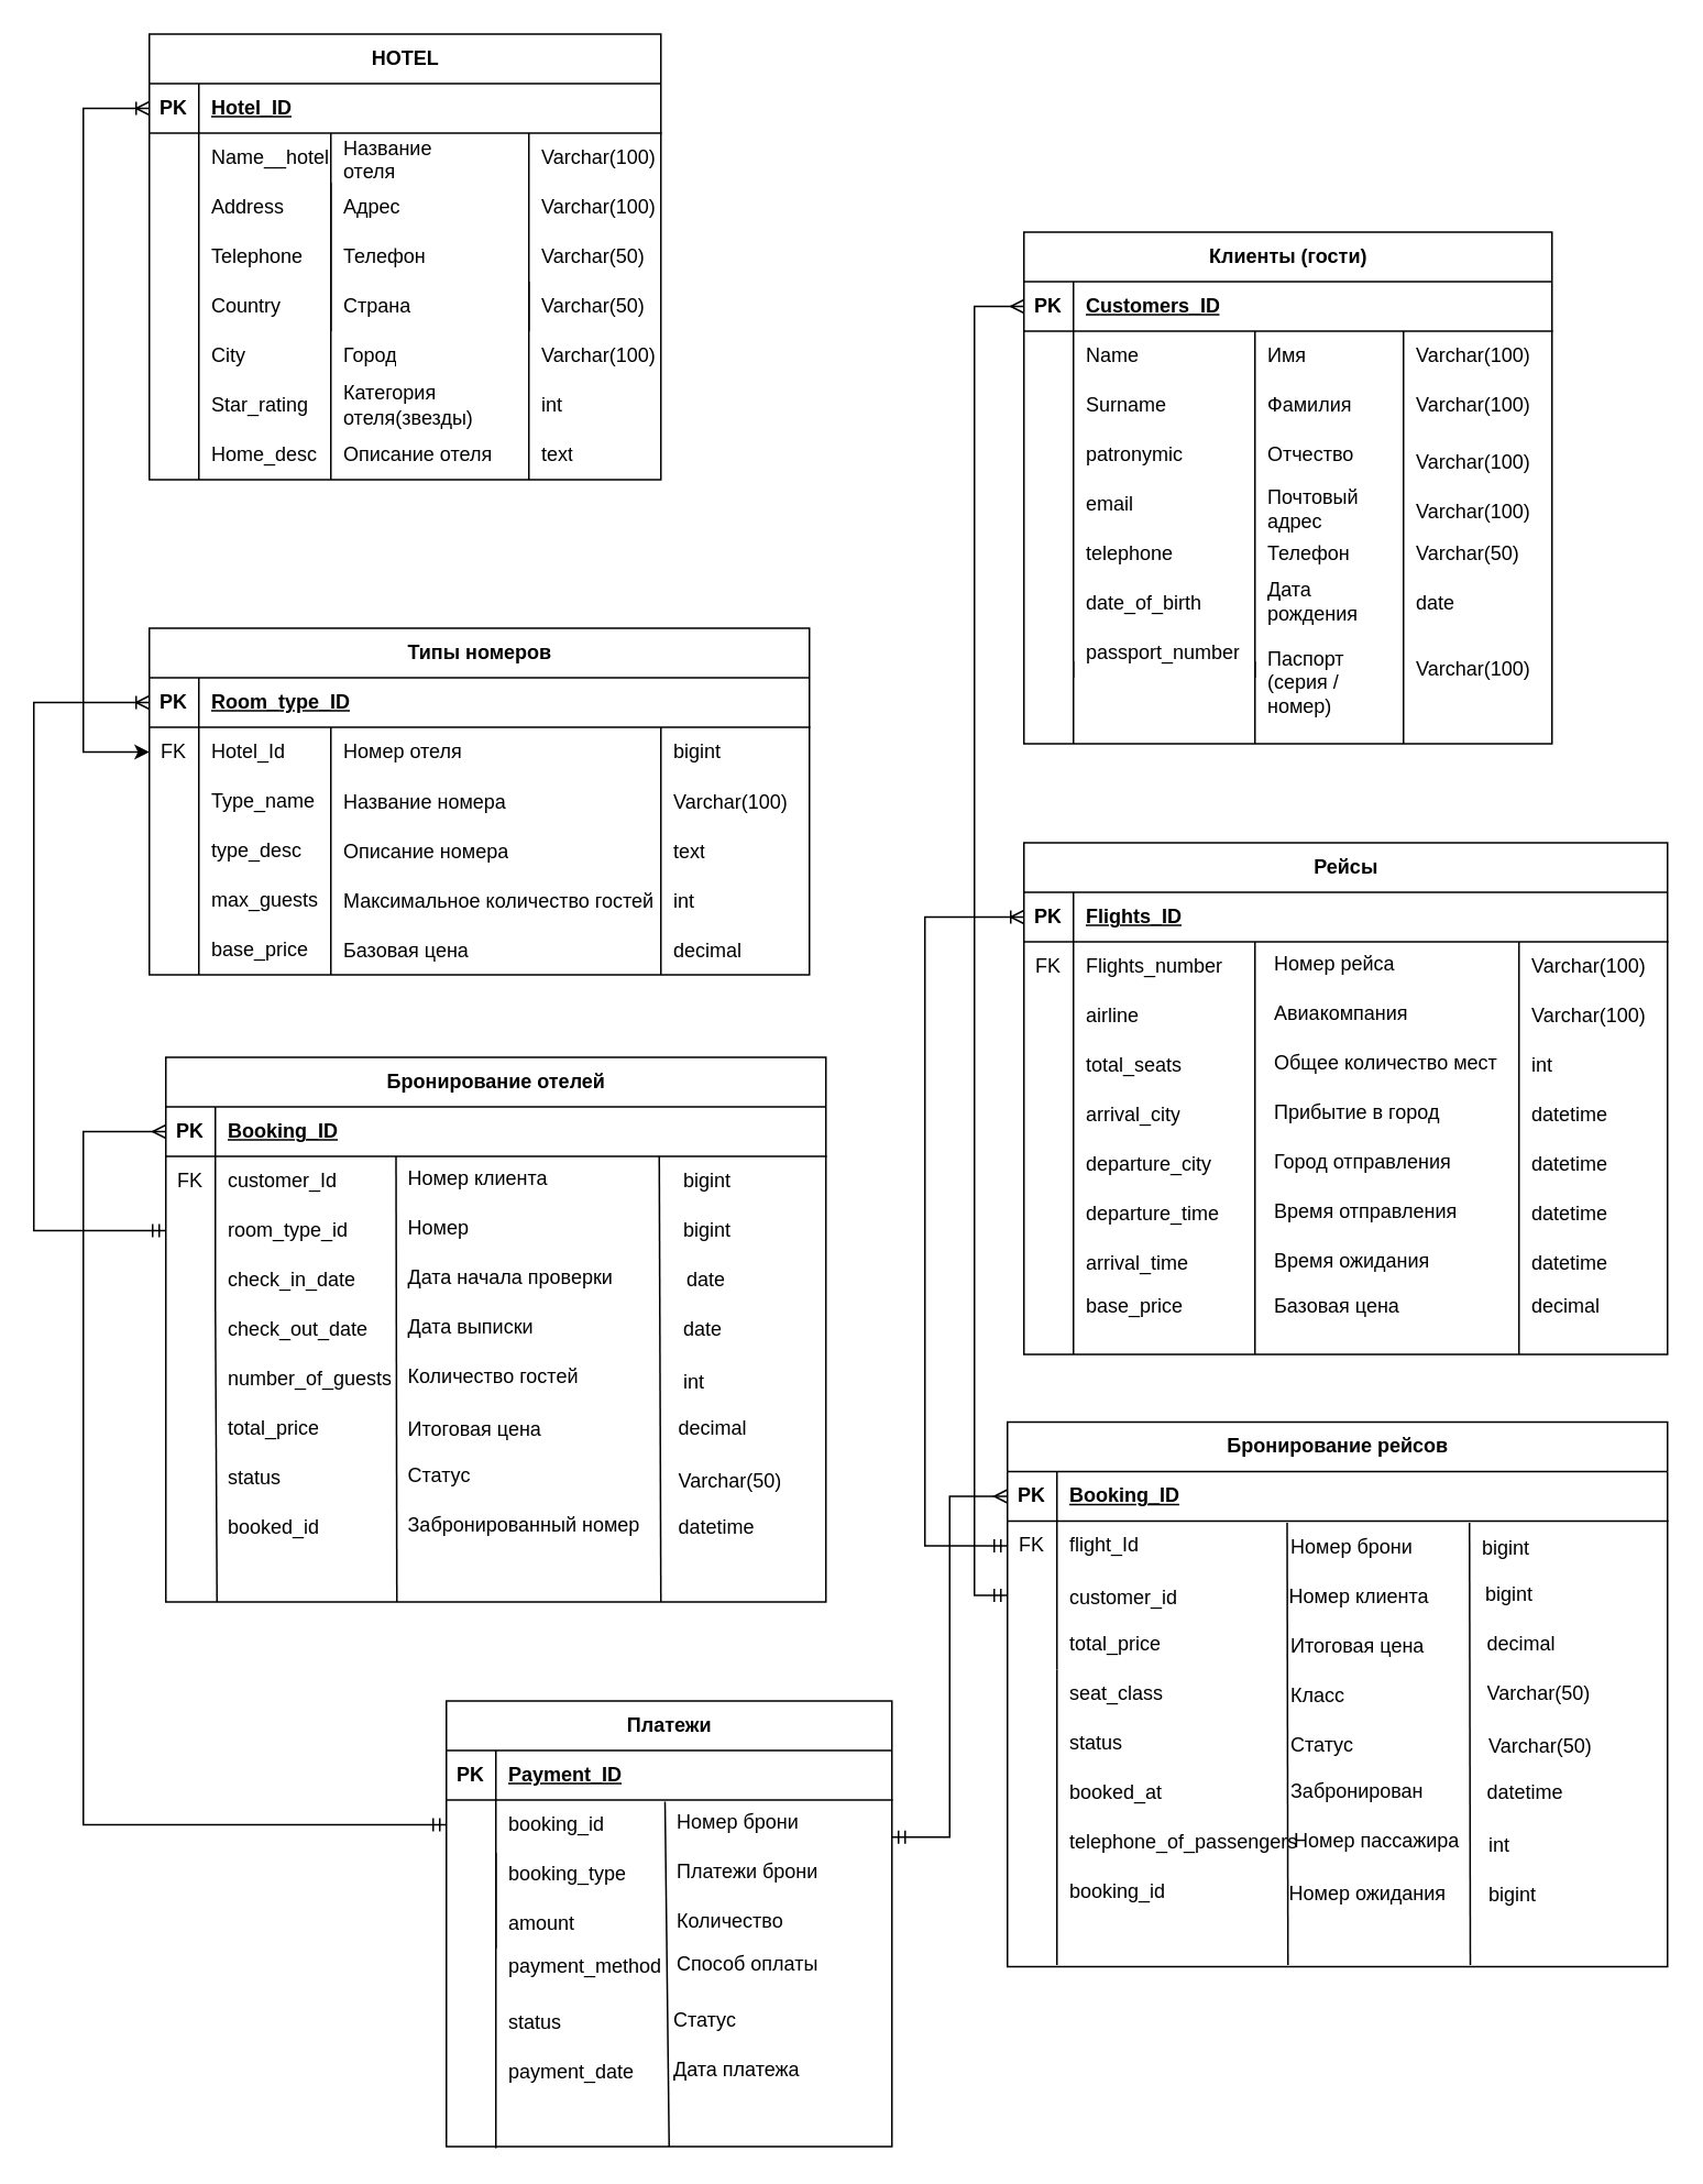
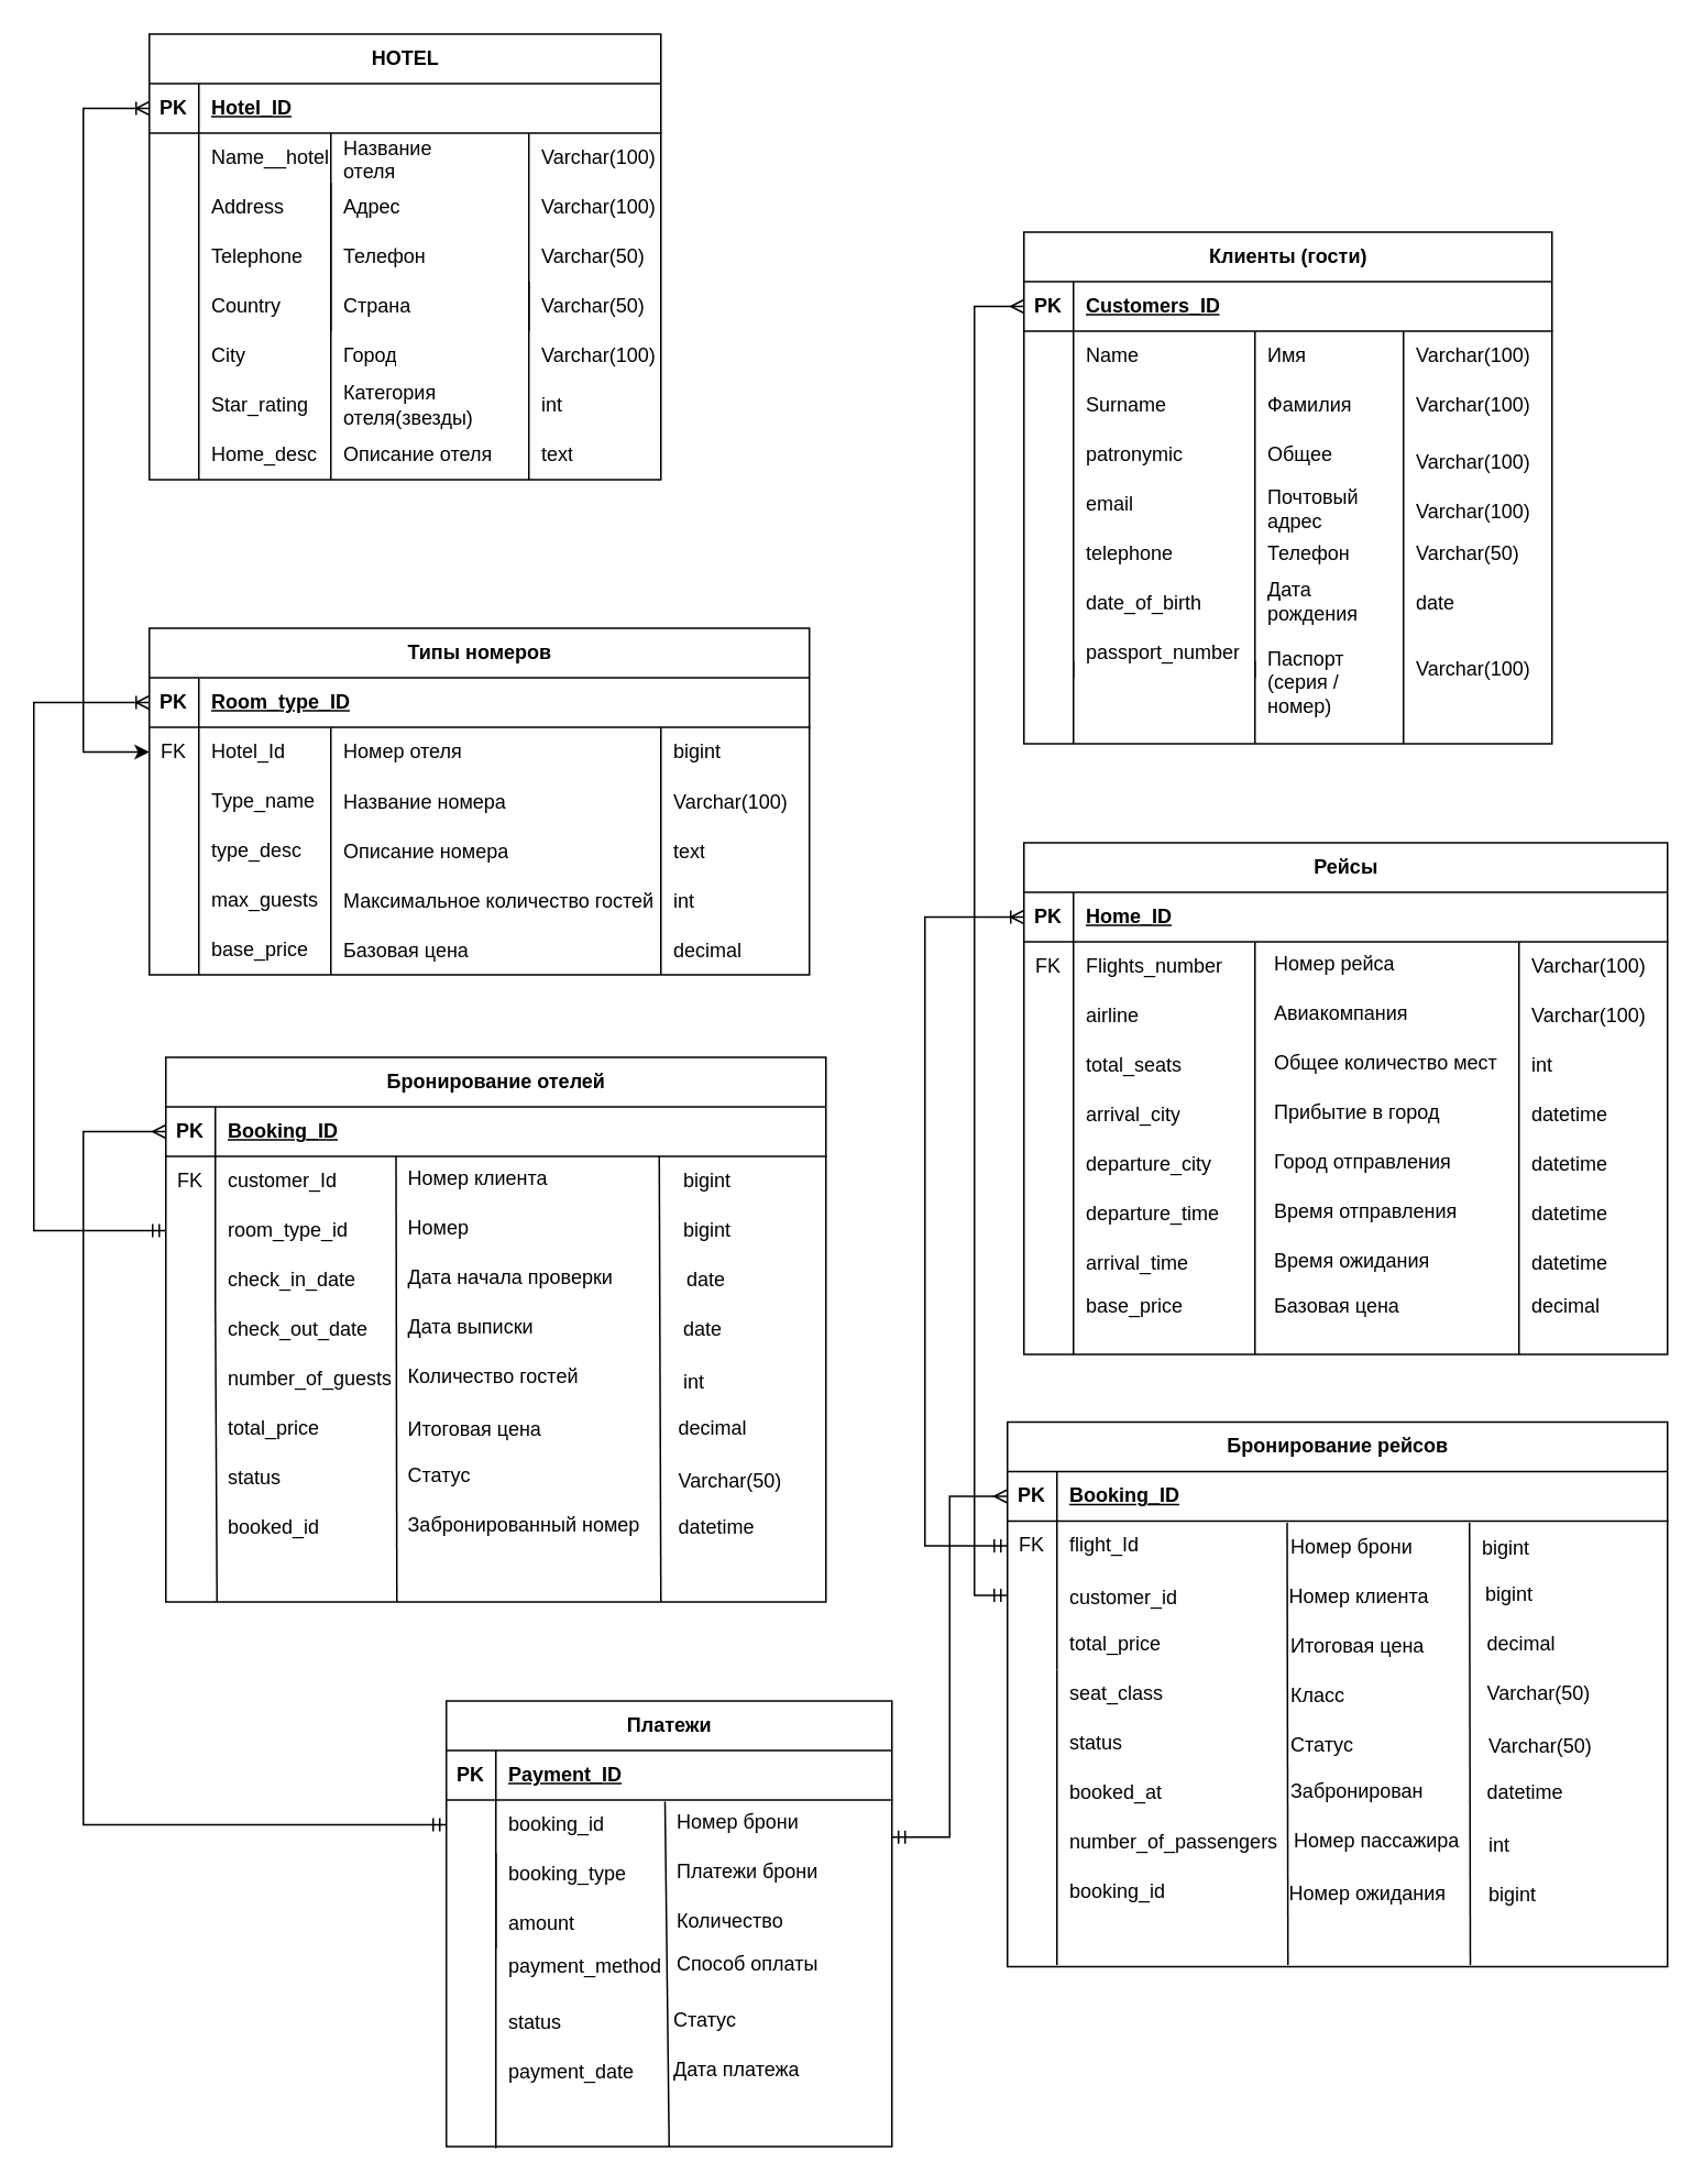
- <mxCell id="60" value="Отчество" style="shape=partialRectangle;connectable=0;fillColor=none;top=0;left=0;bottom=0;right=0;align=left;spacingLeft=6;overflow=hidden;whiteSpace=wrap;html=1;" vertex="1" parent="1"><mxGeometry x="760" y="260" width="80" height="30" as="geometry"><mxRectangle width="260" height="30" as="alternateBounds" /></mxGeometry></mxCell>
+ <mxCell id="60" value="Общее" style="shape=partialRectangle;connectable=0;fillColor=none;top=0;left=0;bottom=0;right=0;align=left;spacingLeft=6;overflow=hidden;whiteSpace=wrap;html=1;" vertex="1" parent="1"><mxGeometry x="760" y="260" width="80" height="30" as="geometry"><mxRectangle width="260" height="30" as="alternateBounds" /></mxGeometry></mxCell>
- <mxCell id="100" value="Flights_ID" style="shape=partialRectangle;connectable=0;fillColor=none;top=0;left=0;bottom=0;right=0;align=left;spacingLeft=6;fontStyle=5;overflow=hidden;whiteSpace=wrap;html=1;" vertex="1" parent="98"><mxGeometry x="30" width="360" height="30" as="geometry"><mxRectangle width="360" height="30" as="alternateBounds" /></mxGeometry></mxCell>
+ <mxCell id="100" value="Home_ID" style="shape=partialRectangle;connectable=0;fillColor=none;top=0;left=0;bottom=0;right=0;align=left;spacingLeft=6;fontStyle=5;overflow=hidden;whiteSpace=wrap;html=1;" vertex="1" parent="98"><mxGeometry x="30" width="360" height="30" as="geometry"><mxRectangle width="360" height="30" as="alternateBounds" /></mxGeometry></mxCell>
- <mxCell id="240" value="telephone_of_passengers" style="shape=partialRectangle;connectable=0;fillColor=none;top=0;left=0;bottom=0;right=0;align=left;spacingLeft=6;overflow=hidden;whiteSpace=wrap;html=1;" vertex="1" parent="1"><mxGeometry x="640" y="1101" width="370" height="30" as="geometry"><mxRectangle width="370" height="30" as="alternateBounds" /></mxGeometry></mxCell>
+ <mxCell id="240" value="number_of_passengers" style="shape=partialRectangle;connectable=0;fillColor=none;top=0;left=0;bottom=0;right=0;align=left;spacingLeft=6;overflow=hidden;whiteSpace=wrap;html=1;" vertex="1" parent="1"><mxGeometry x="640" y="1101" width="370" height="30" as="geometry"><mxRectangle width="370" height="30" as="alternateBounds" /></mxGeometry></mxCell>
